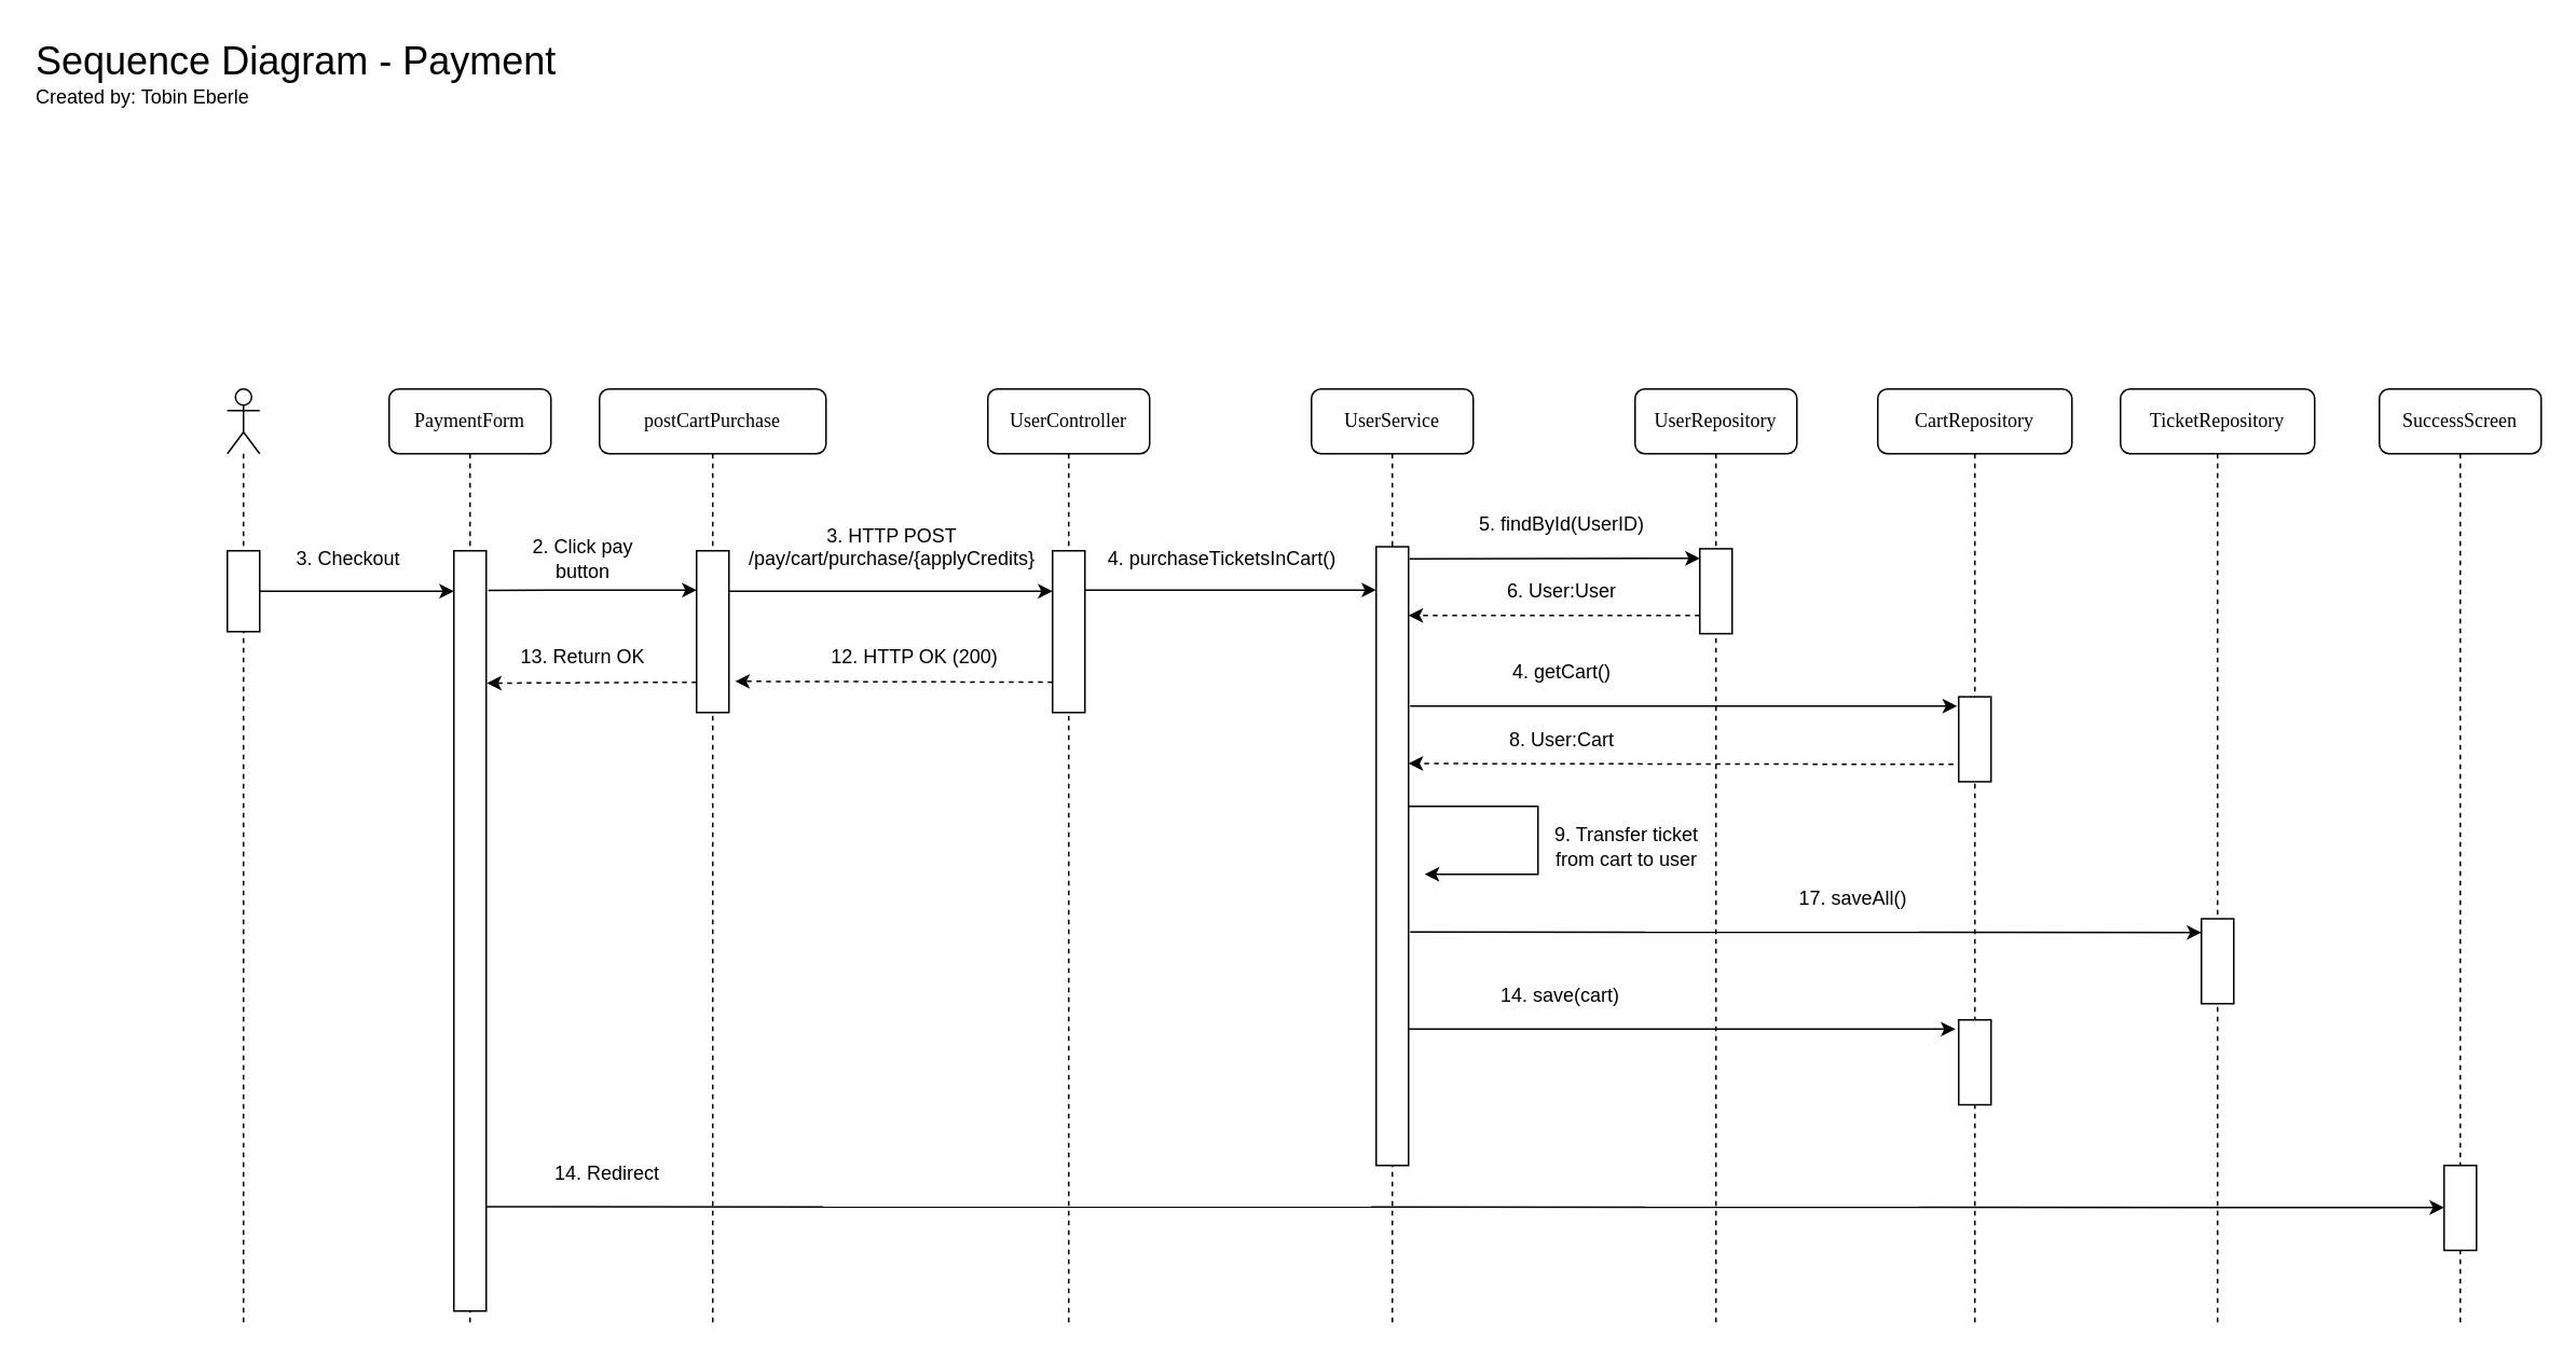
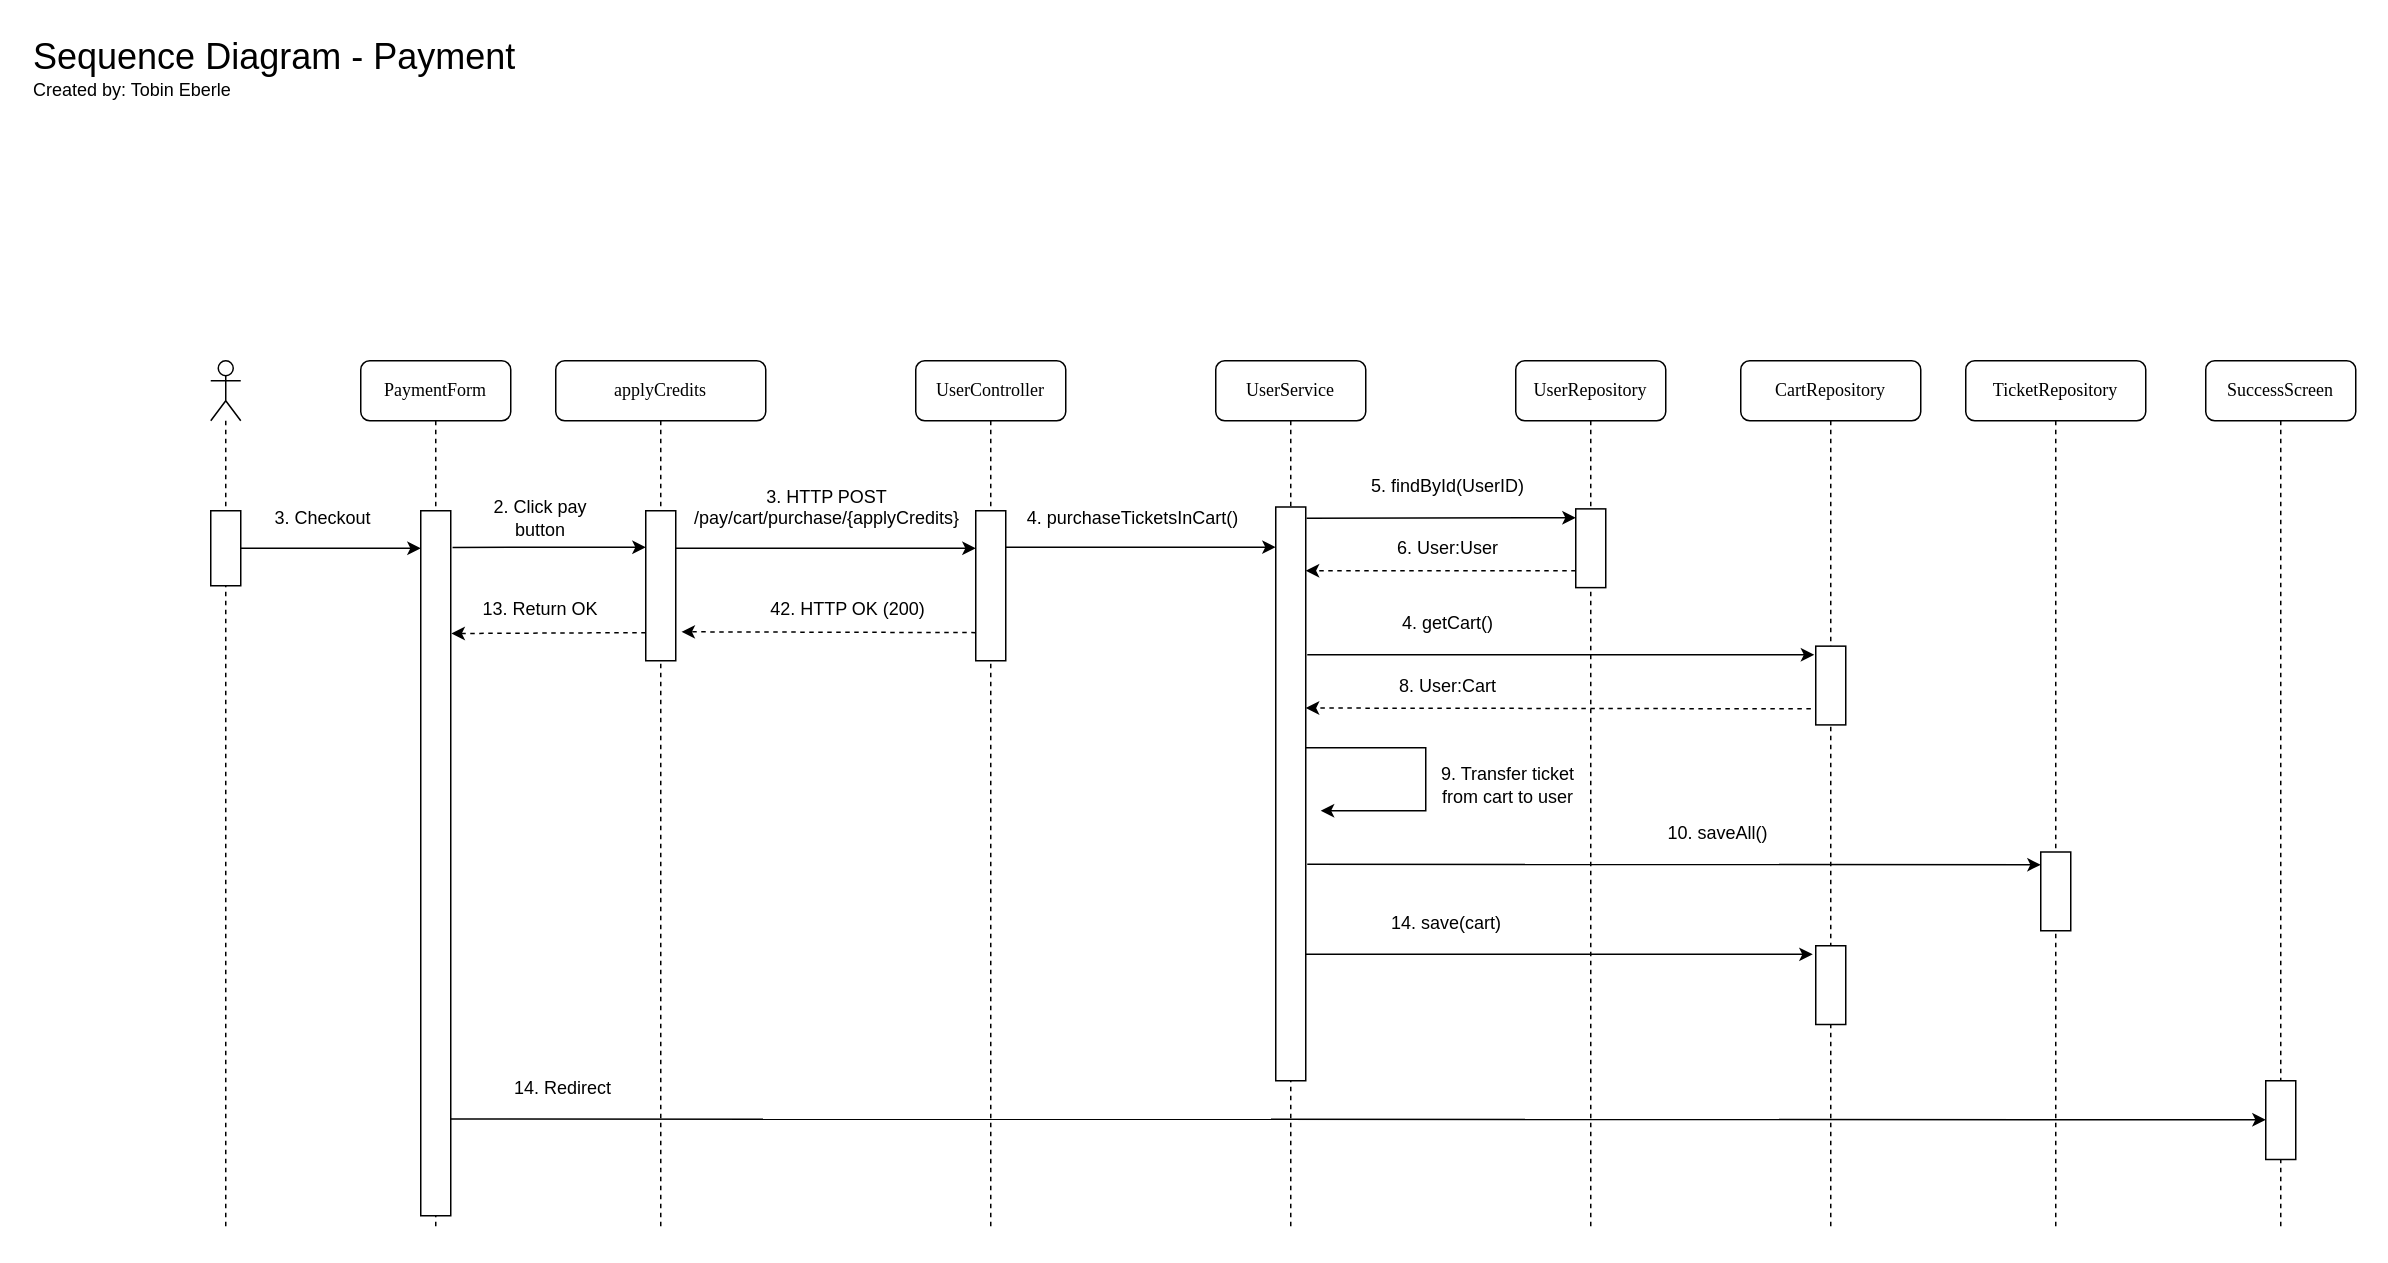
- <mxCell id="7" value="postCartPurchase" style="shape=umlLifeline;perimeter=lifelinePerimeter;whiteSpace=wrap;html=1;container=0;collapsible=0;recursiveResize=0;outlineConnect=0;rounded=1;shadow=0;comic=0;labelBackgroundColor=none;strokeWidth=1;fontFamily=Verdana;fontSize=12;align=center;" parent="1" vertex="1"><mxGeometry x="370" y="240" width="140" height="580" as="geometry" /></mxCell>
+ <mxCell id="7" value="applyCredits" style="shape=umlLifeline;perimeter=lifelinePerimeter;whiteSpace=wrap;html=1;container=0;collapsible=0;recursiveResize=0;outlineConnect=0;rounded=1;shadow=0;comic=0;labelBackgroundColor=none;strokeWidth=1;fontFamily=Verdana;fontSize=12;align=center;" parent="1" vertex="1"><mxGeometry x="370" y="240" width="140" height="580" as="geometry" /></mxCell>
- <mxCell id="42" value="12. HTTP OK (200)" style="text;html=1;align=center;verticalAlign=middle;whiteSpace=wrap;rounded=0;" parent="1" vertex="1"><mxGeometry x="490" y="391.25" width="150" height="30" as="geometry" /></mxCell>
+ <mxCell id="42" value="42. HTTP OK (200)" style="text;html=1;align=center;verticalAlign=middle;whiteSpace=wrap;rounded=0;" parent="1" vertex="1"><mxGeometry x="490" y="391.25" width="150" height="30" as="geometry" /></mxCell>
- <mxCell id="37" value="17. saveAll()" style="text;html=1;align=center;verticalAlign=middle;whiteSpace=wrap;rounded=0;" parent="1" vertex="1"><mxGeometry x="1070" y="540" width="150" height="30" as="geometry" /></mxCell>
+ <mxCell id="37" value="10. saveAll()" style="text;html=1;align=center;verticalAlign=middle;whiteSpace=wrap;rounded=0;" parent="1" vertex="1"><mxGeometry x="1070" y="540" width="150" height="30" as="geometry" /></mxCell>
